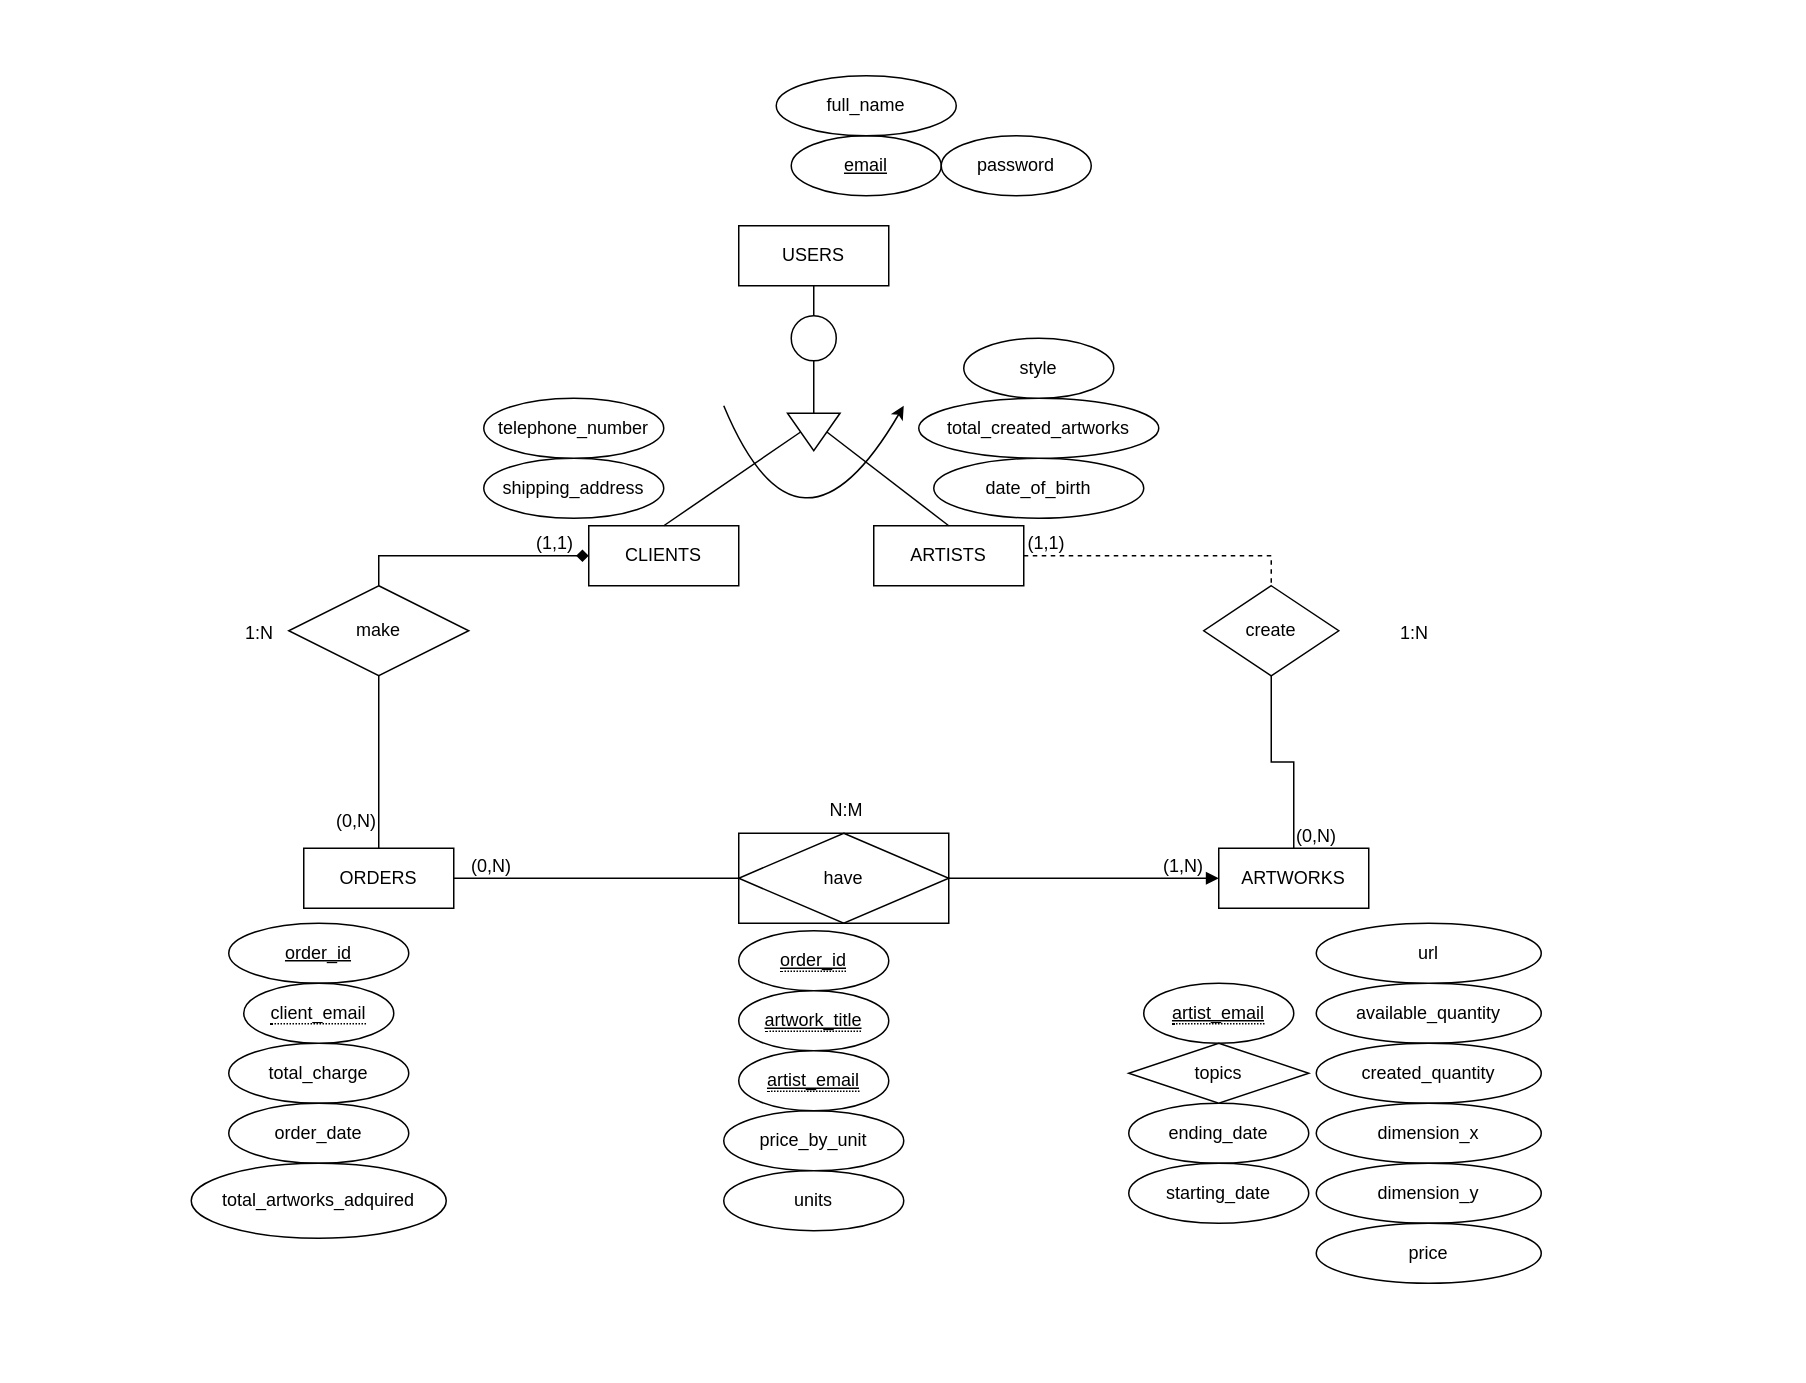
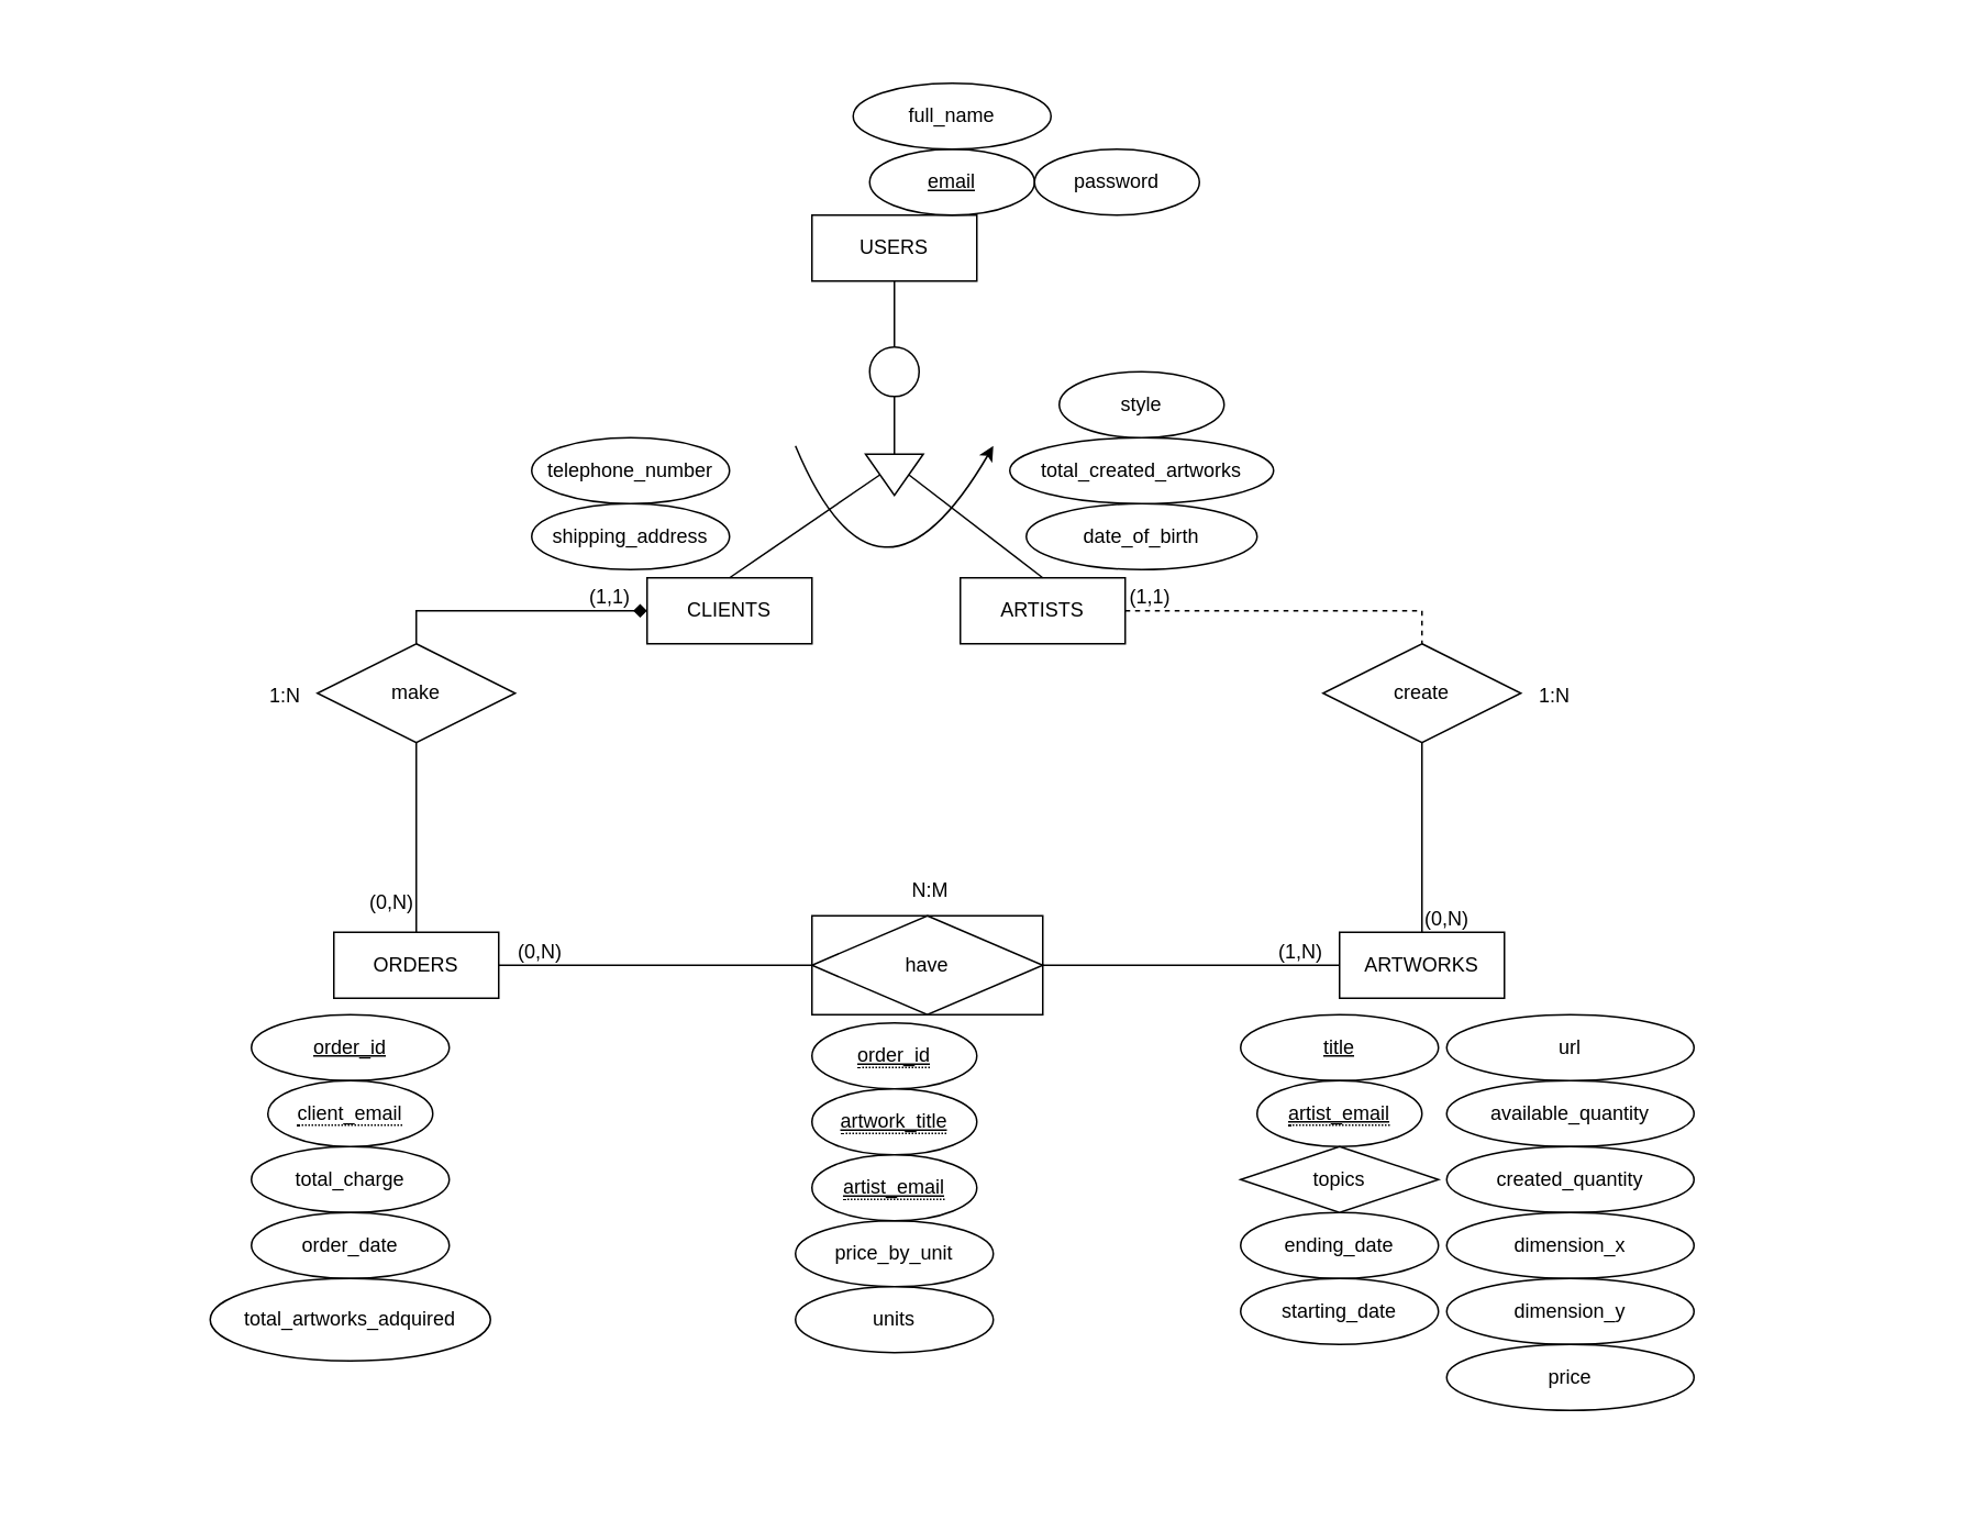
- <mxCell id="6" value="USERS" style="whiteSpace=wrap;html=1;align=center;" parent="1" vertex="1"><mxGeometry x="492" y="150" width="100" height="40" as="geometry" /></mxCell>
+ <mxCell id="6" value="USERS" style="whiteSpace=wrap;html=1;align=center;" parent="1" vertex="1"><mxGeometry x="492" y="130" width="100" height="40" as="geometry" /></mxCell>
- <mxCell id="12" value="create" style="shape=rhombus;perimeter=rhombusPerimeter;whiteSpace=wrap;html=1;align=center;" parent="1" vertex="1"><mxGeometry x="802" y="390" width="90" height="60" as="geometry" /></mxCell>
+ <mxCell id="12" value="create" style="shape=rhombus;perimeter=rhombusPerimeter;whiteSpace=wrap;html=1;align=center;" parent="1" vertex="1"><mxGeometry x="802" y="390" width="120" height="60" as="geometry" /></mxCell>
- <mxCell id="27" value="" style="endArrow=block;html=1;rounded=0;exitX=1;exitY=0.5;exitDx=0;exitDy=0;entryX=0;entryY=0.5;entryDx=0;entryDy=0;edgeStyle=orthogonalEdgeStyle;" parent="1" source="48" target="9" edge="1"><mxGeometry relative="1" as="geometry"><mxPoint x="612" y="585" as="sourcePoint" /><mxPoint x="802" y="575" as="targetPoint" /></mxGeometry></mxCell>
+ <mxCell id="27" value="" style="endArrow=none;html=1;rounded=0;exitX=1;exitY=0.5;exitDx=0;exitDy=0;entryX=0;entryY=0.5;entryDx=0;entryDy=0;edgeStyle=orthogonalEdgeStyle;" parent="1" source="48" target="9" edge="1"><mxGeometry relative="1" as="geometry"><mxPoint x="612" y="585" as="sourcePoint" /><mxPoint x="802" y="575" as="targetPoint" /></mxGeometry></mxCell>
+ <mxCell id="40" value="&lt;u&gt;title&lt;/u&gt;" style="ellipse;whiteSpace=wrap;html=1;align=center;" parent="1" vertex="1"><mxGeometry x="752" y="615" width="120" height="40" as="geometry" /></mxCell>
